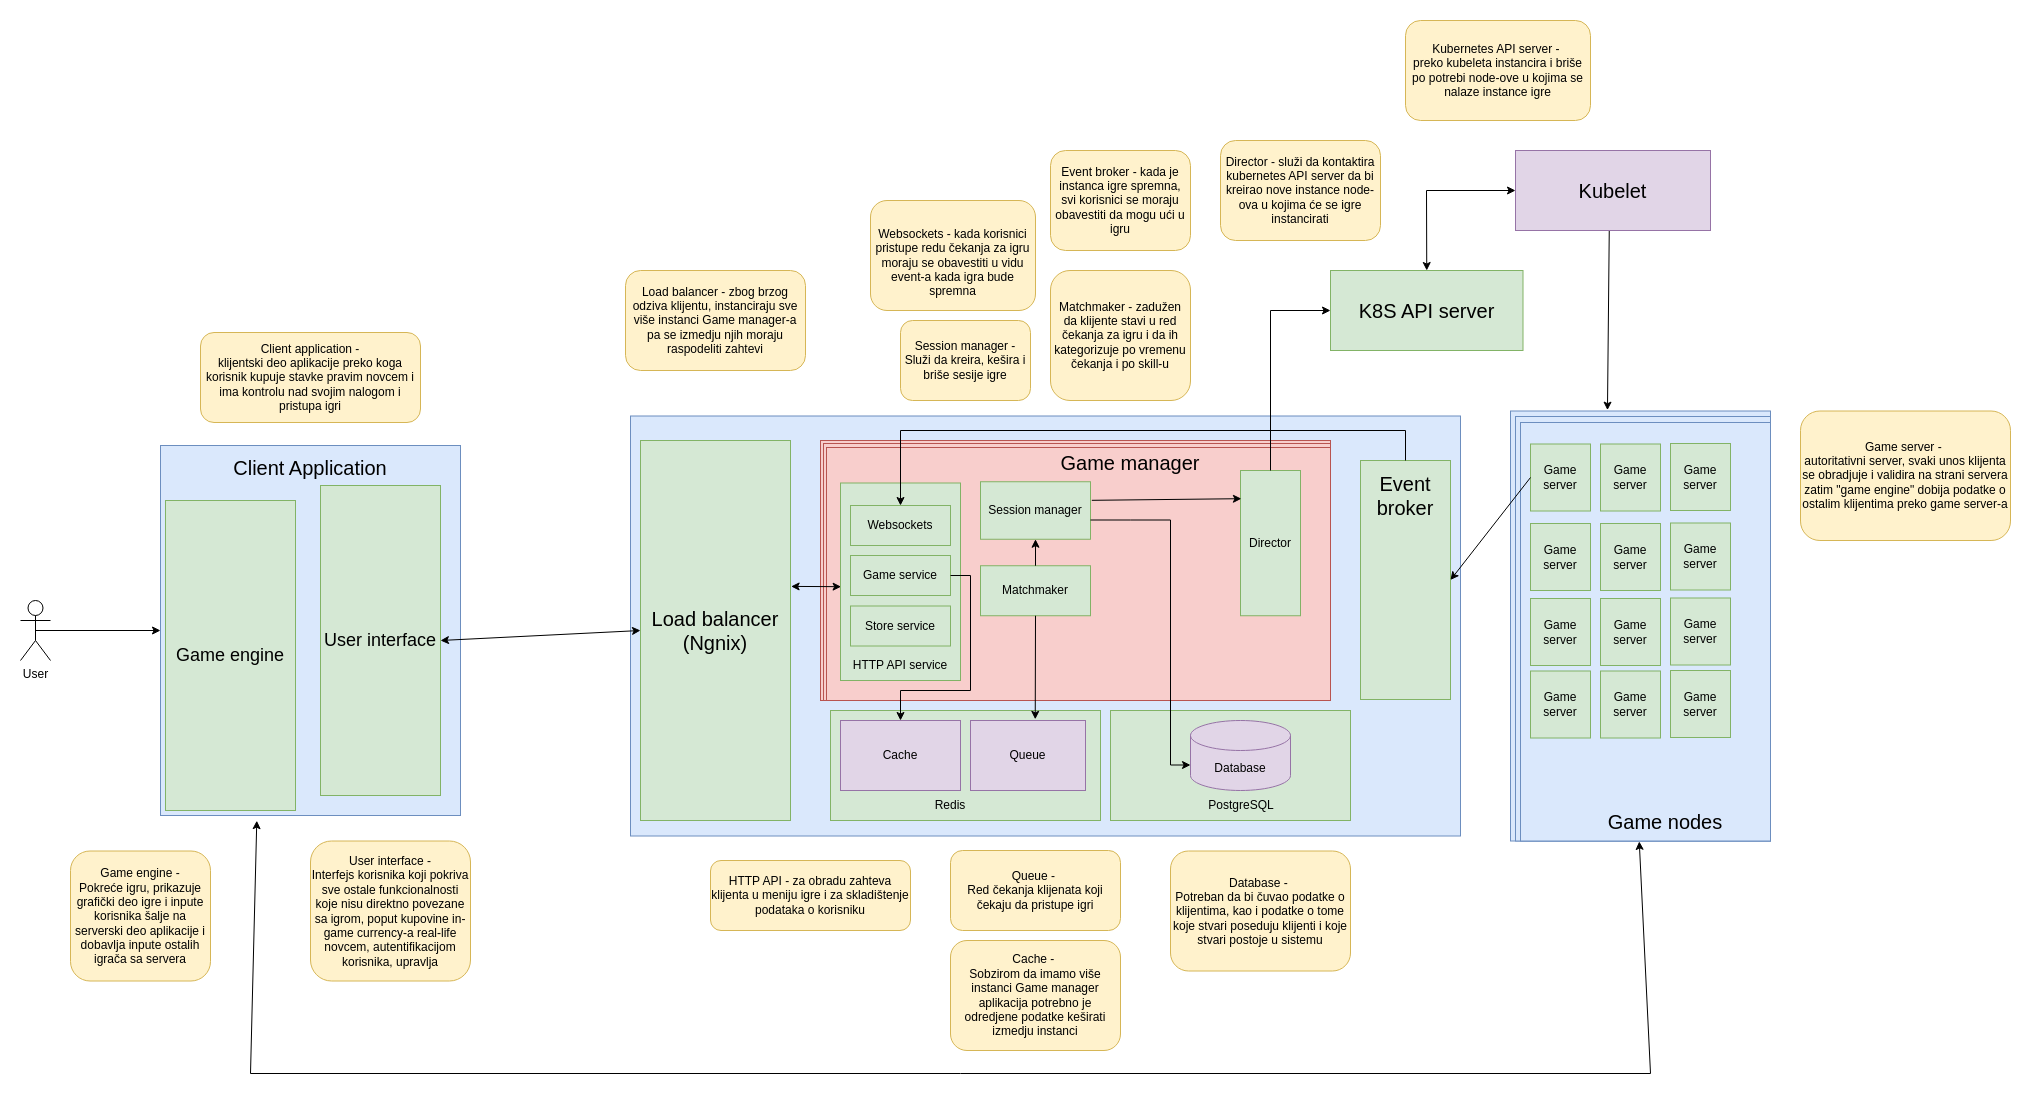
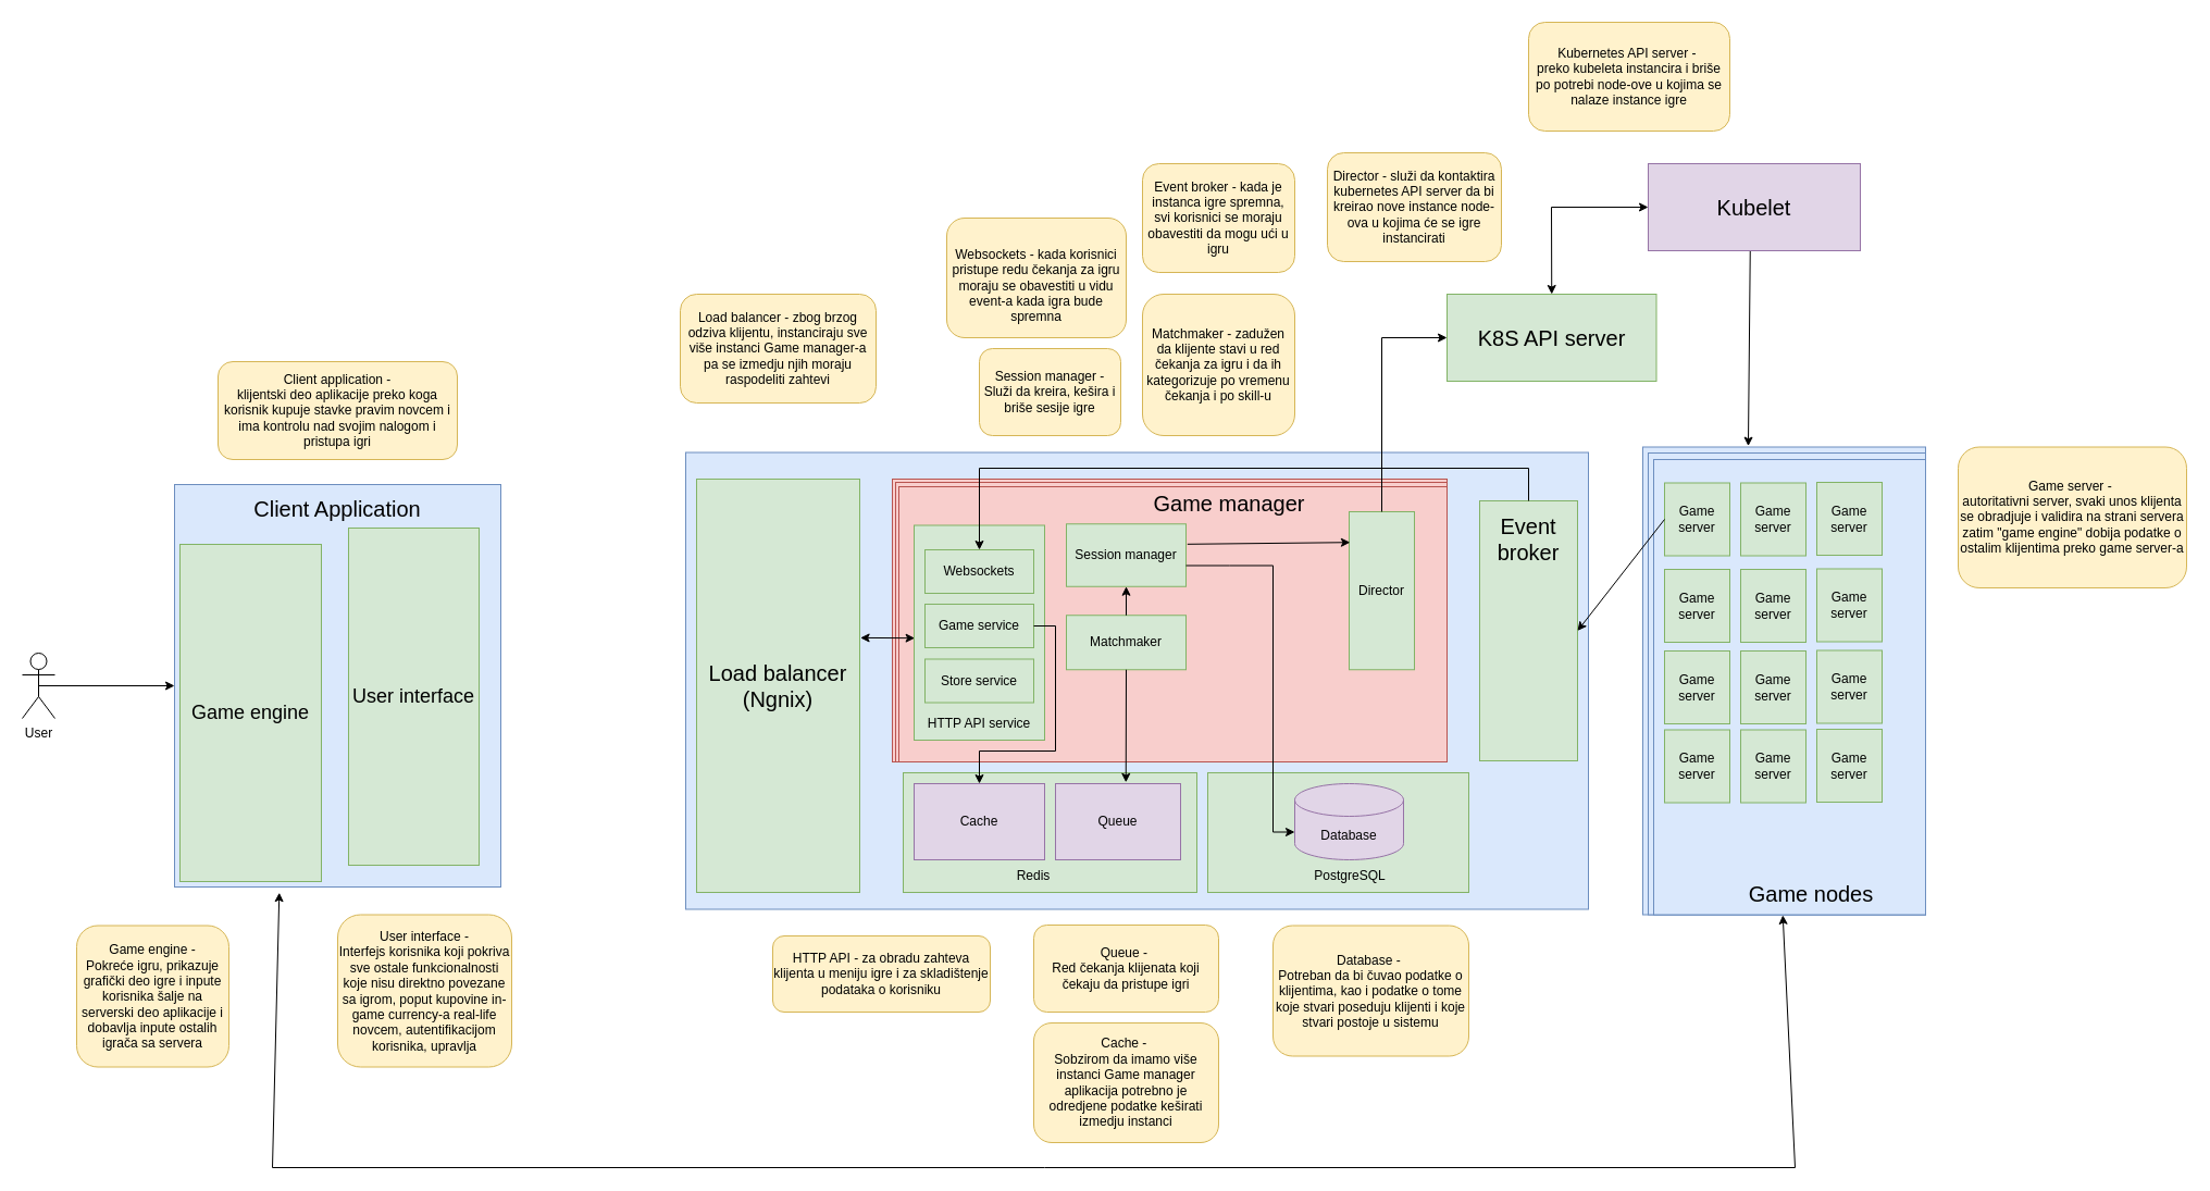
- <mxCell id="38" value="" style="endArrow=classic;startArrow=classic;html=1;rounded=0;entryX=0;entryY=0.5;entryDx=0;entryDy=0;exitX=1;exitY=0.5;exitDx=0;exitDy=0;" parent="1" source="6" target="32" edge="1"><mxGeometry width="50" height="50" relative="1" as="geometry"><mxPoint x="390" y="730" as="sourcePoint" /><mxPoint x="440" y="680" as="targetPoint" /></mxGeometry></mxCell>
